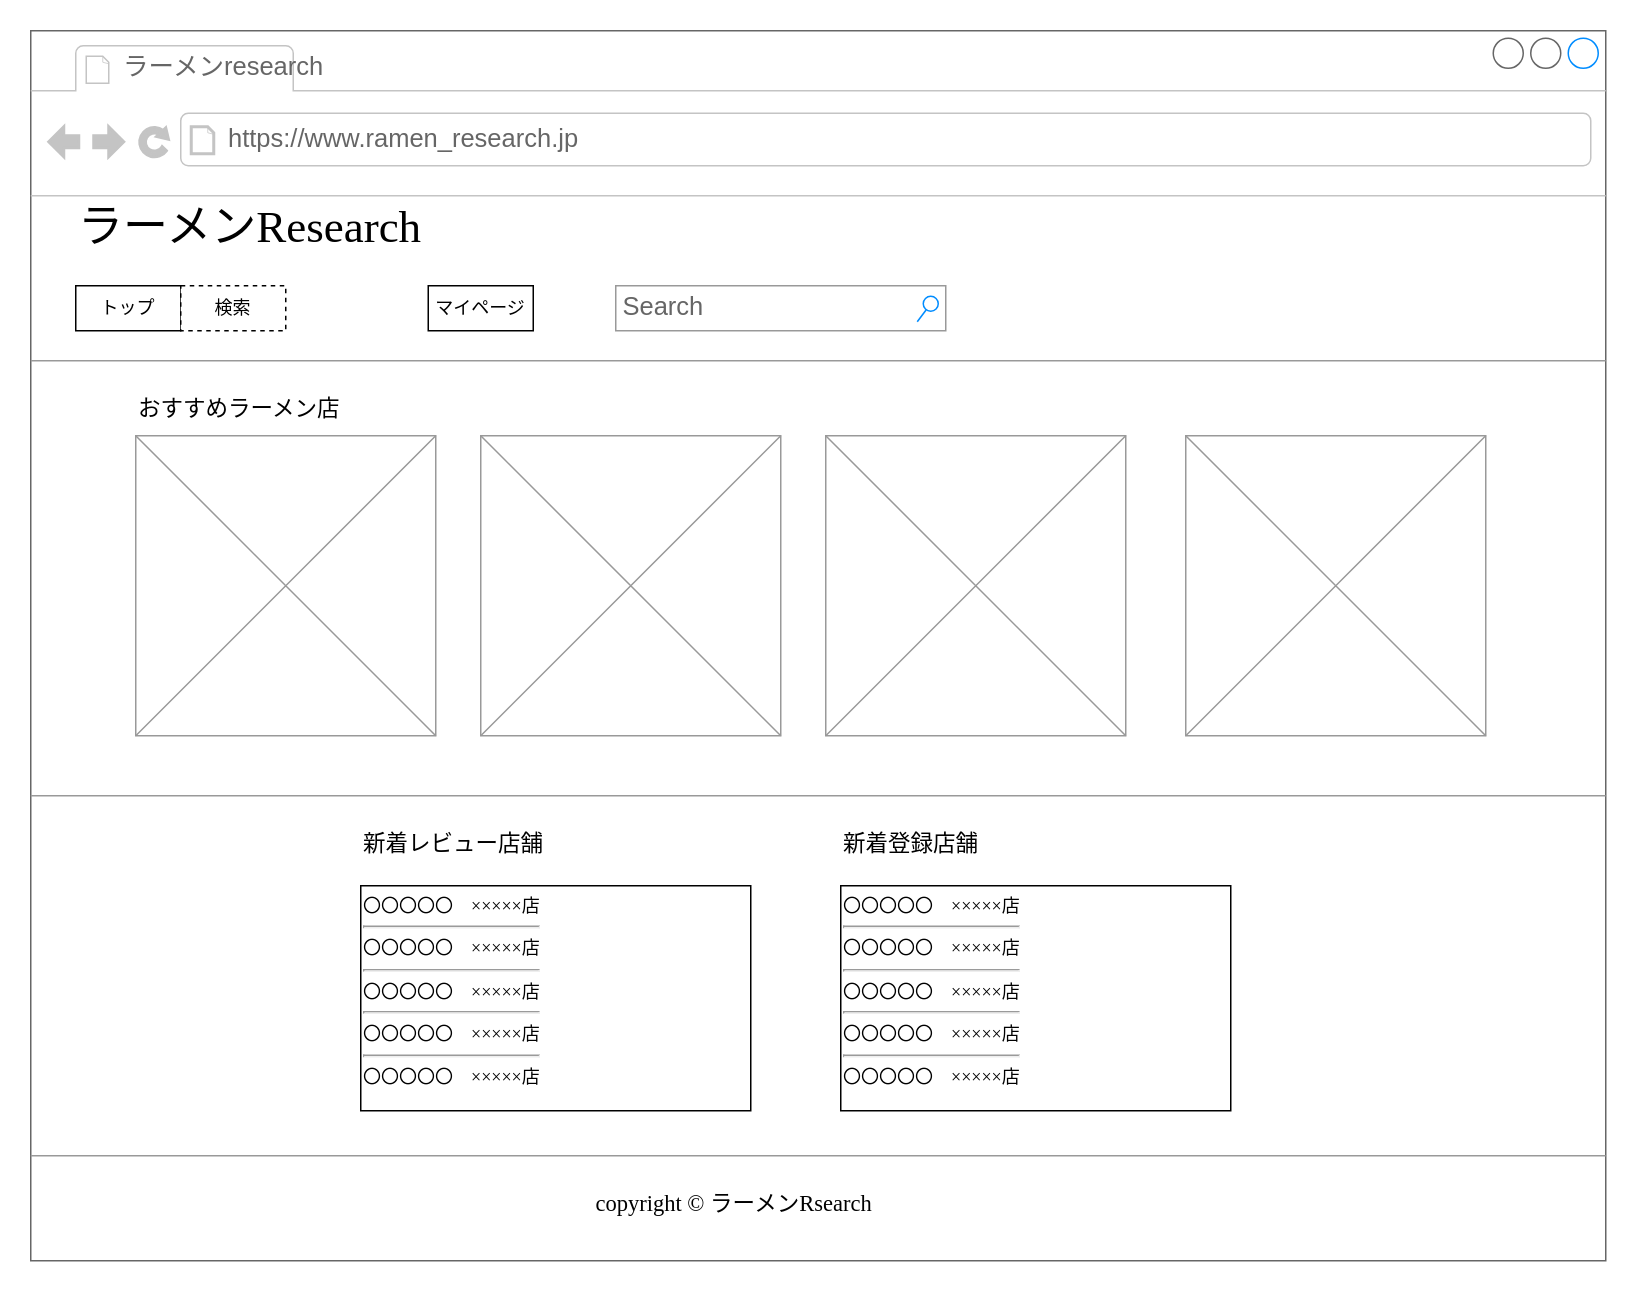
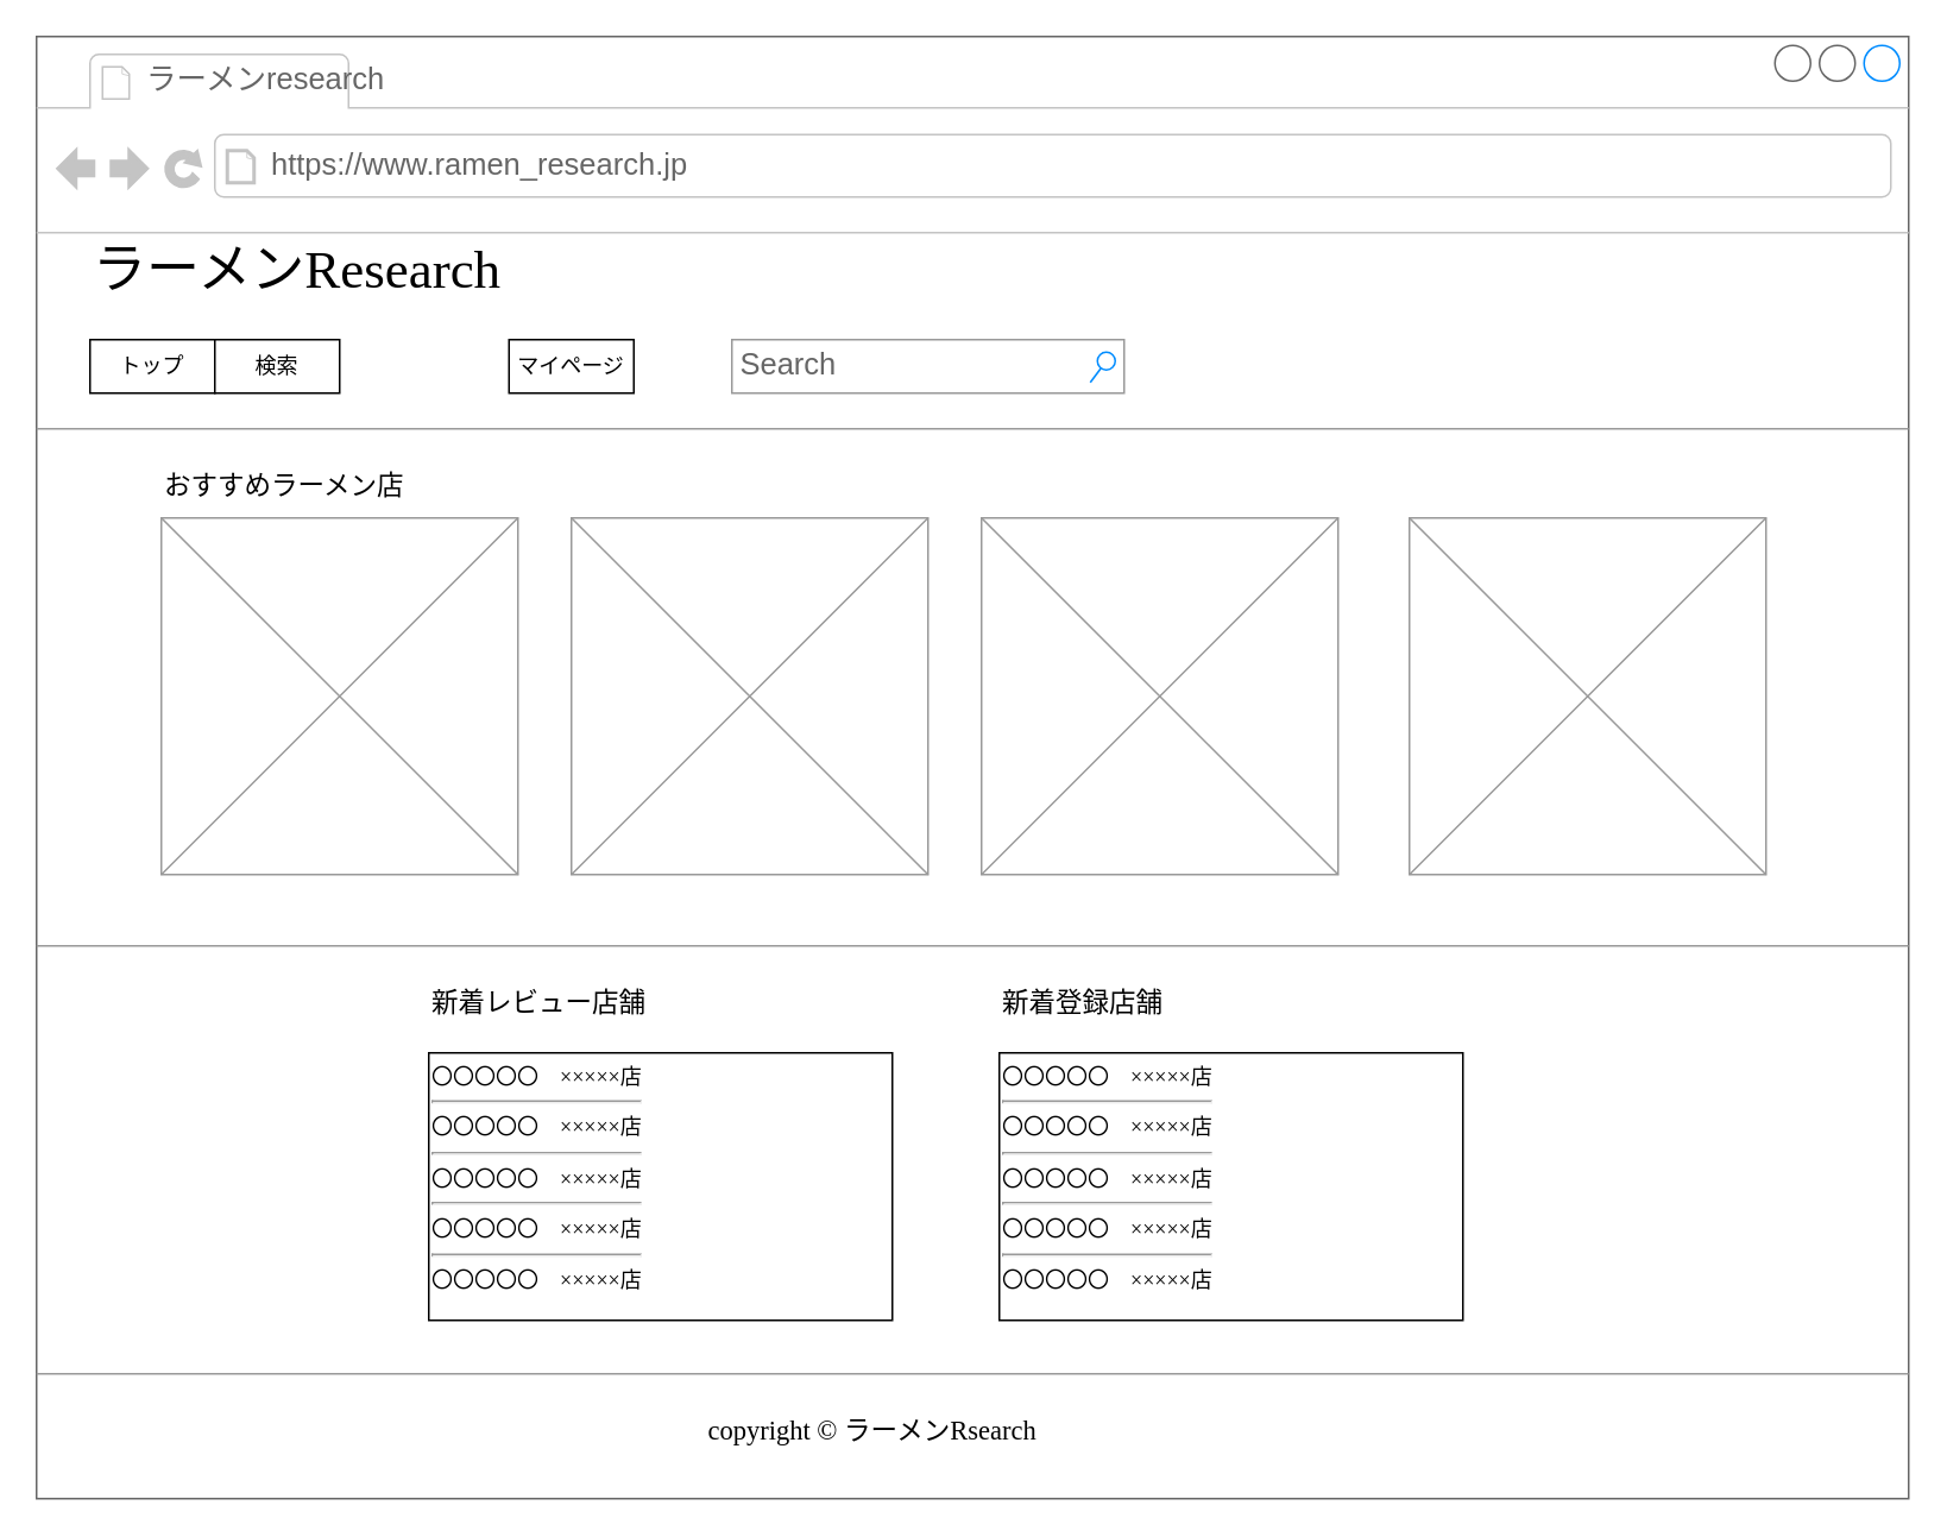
- <mxCell id="13" value="検索" style="rounded=0;whiteSpace=wrap;html=1;dashed=1;" vertex="1" parent="2"><mxGeometry x="100" y="170" width="70" height="30" as="geometry" /></mxCell>
+ <mxCell id="13" value="検索" style="rounded=0;whiteSpace=wrap;html=1;" vertex="1" parent="2"><mxGeometry x="100" y="170" width="70" height="30" as="geometry" /></mxCell>
